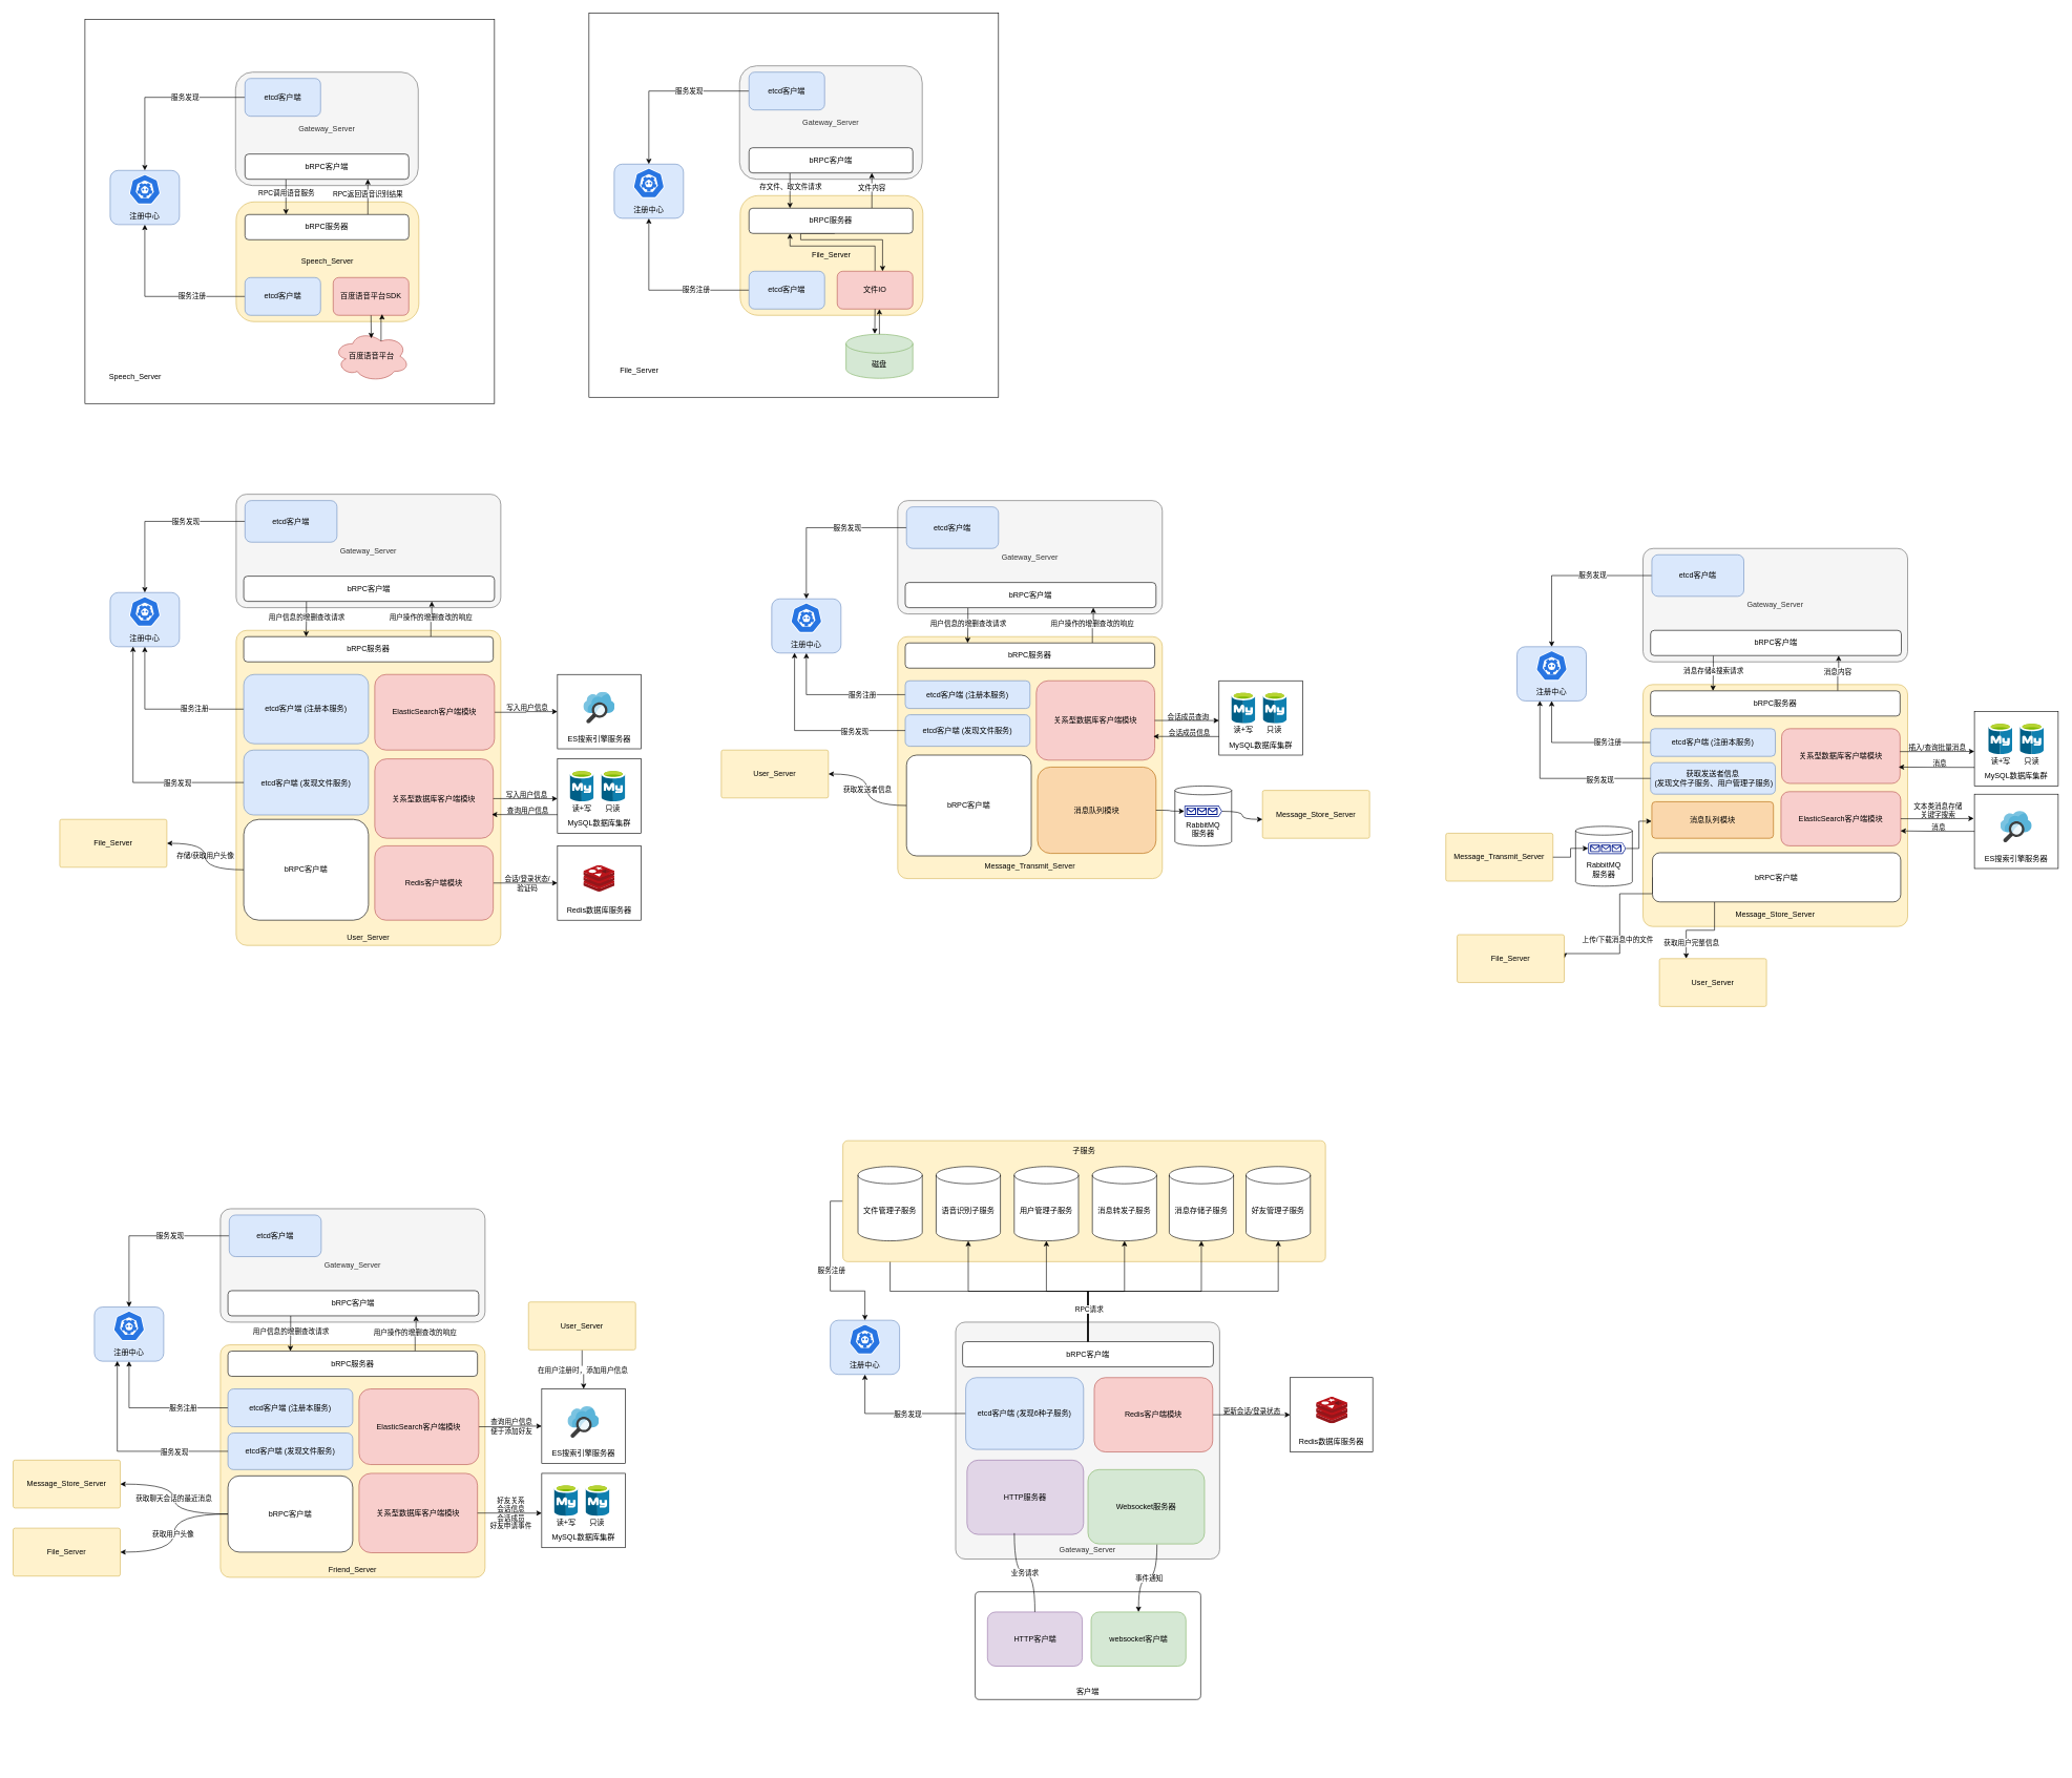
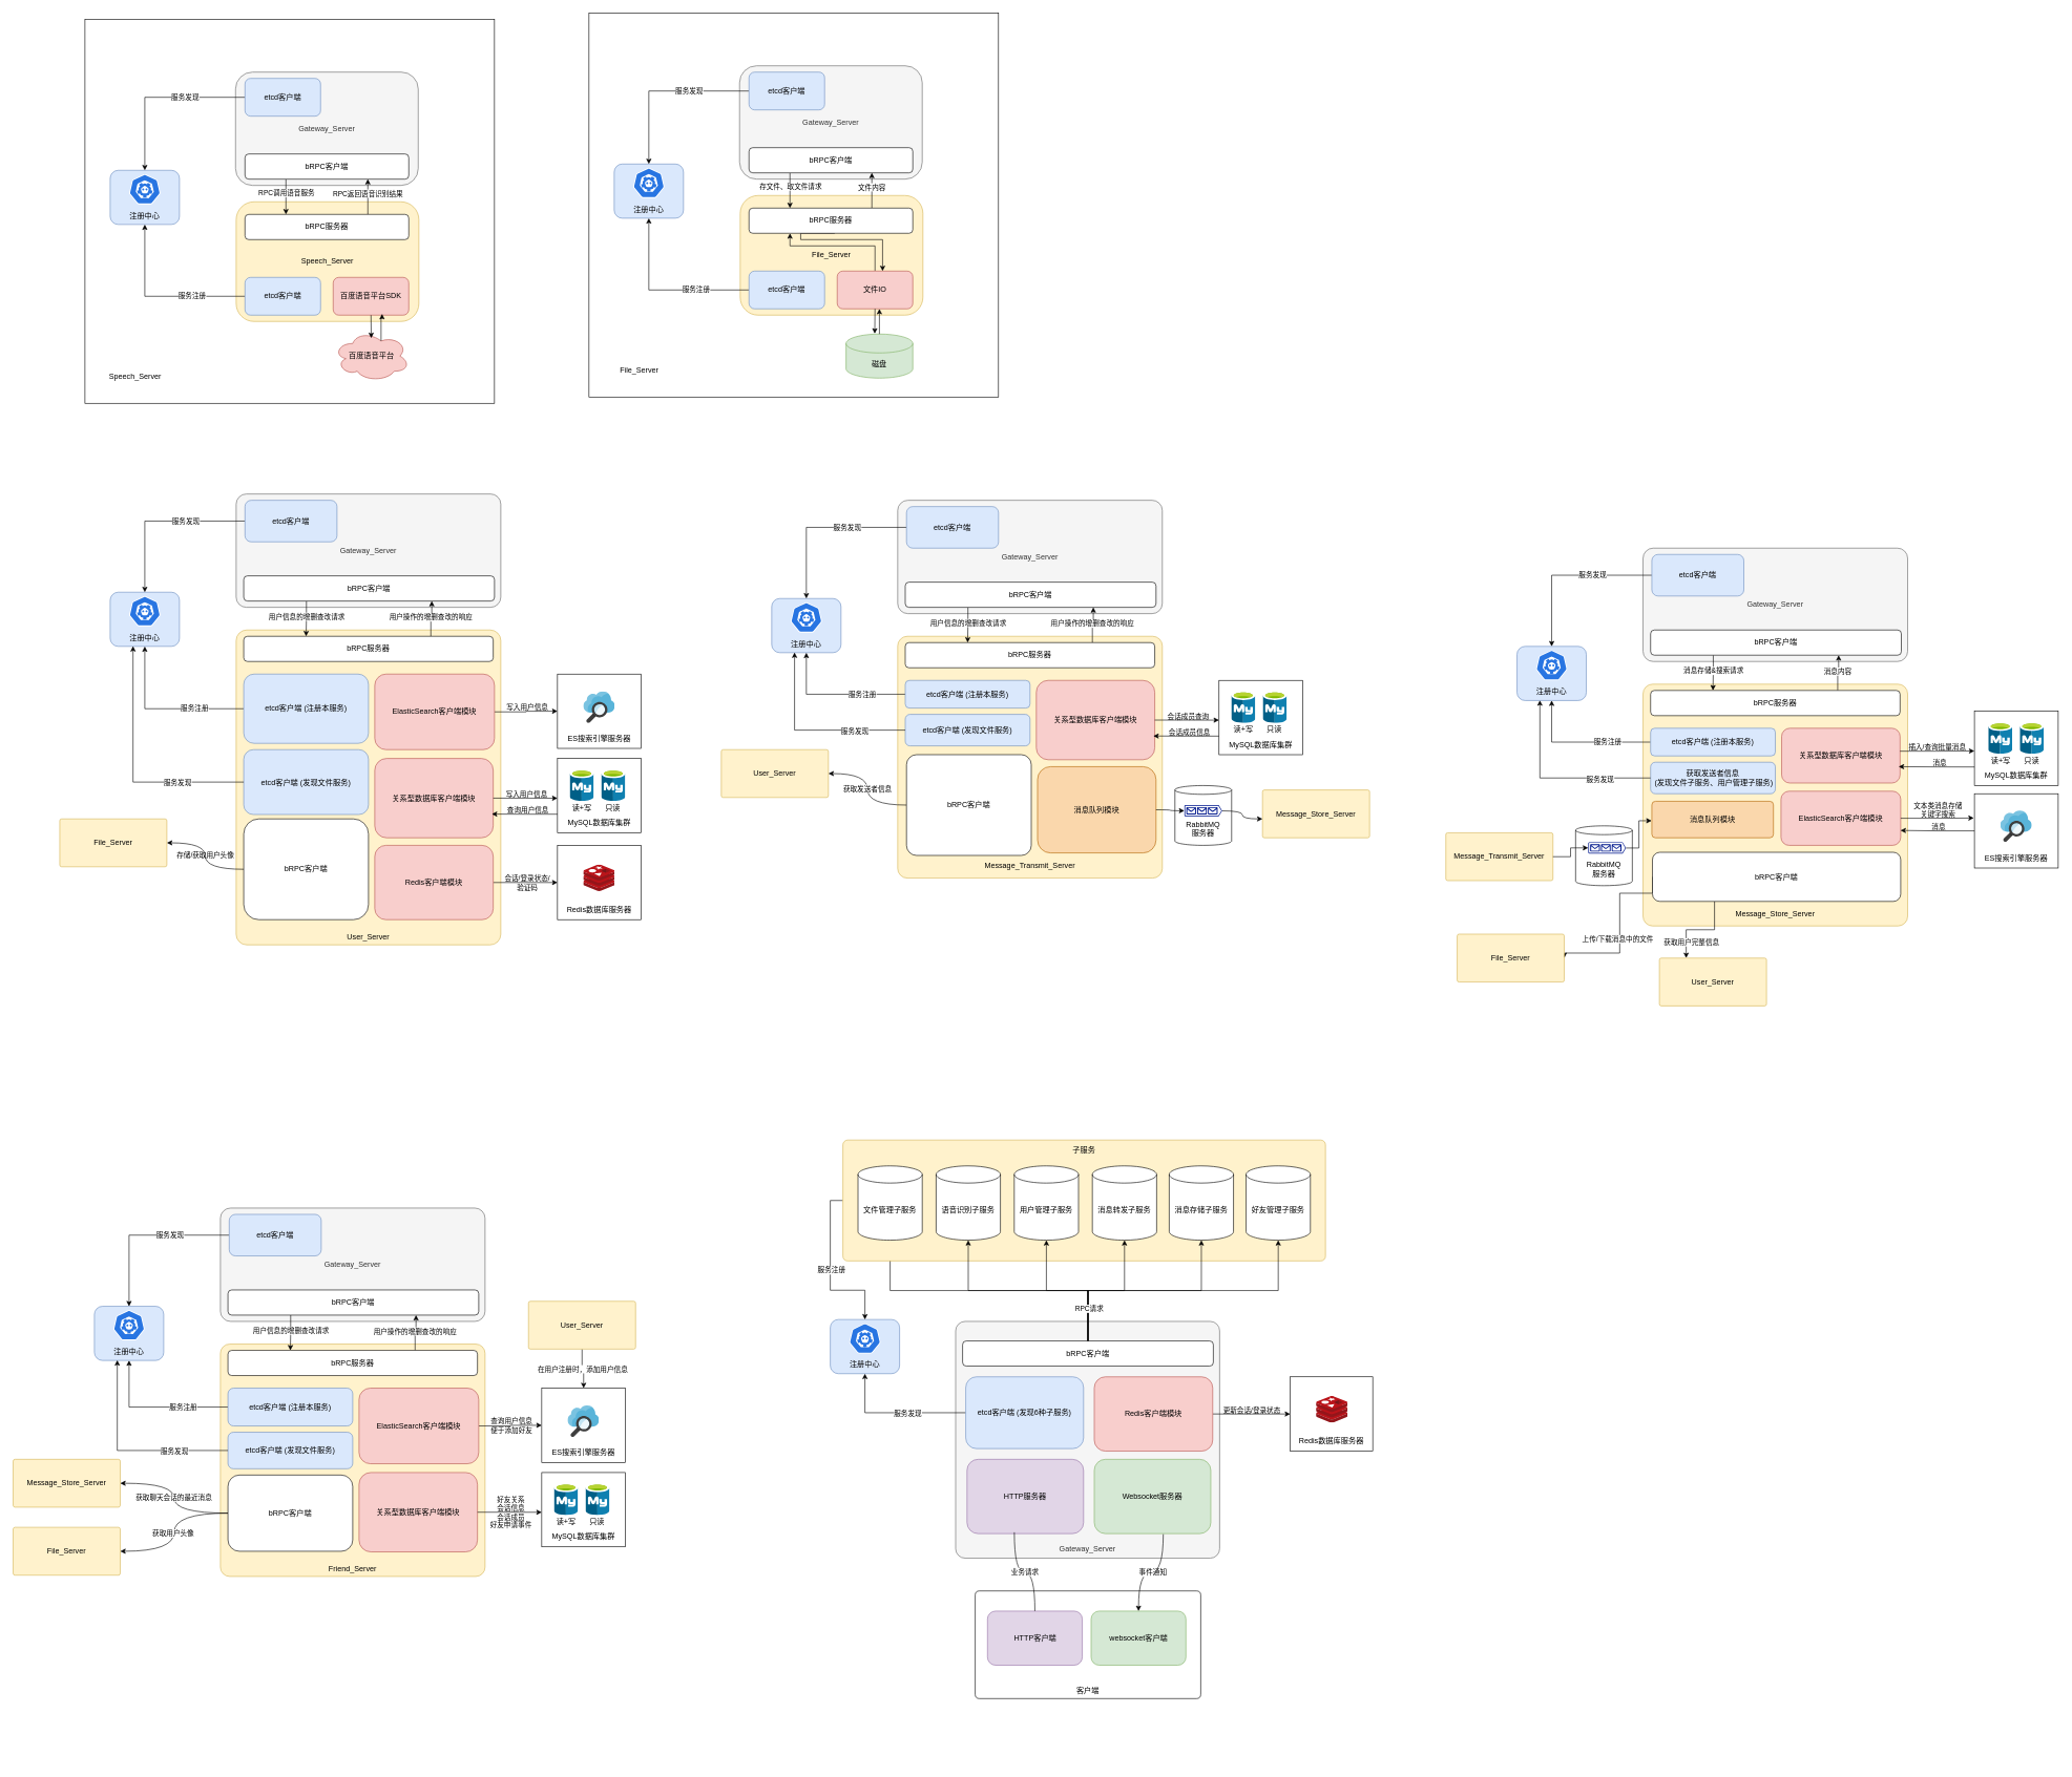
- <mxCell id="233" value="Websocket服务器" style="rounded=1;whiteSpace=wrap;html=1;fillColor=#d5e8d4;strokeColor=#82b366;" parent="1" vertex="1"><mxGeometry x="1726" y="2332" width="185" height="118" as="geometry" /></mxCell>
+ <mxCell id="233" value="Websocket服务器" style="rounded=1;whiteSpace=wrap;html=1;fillColor=#d5e8d4;strokeColor=#82b366;" parent="1" vertex="1"><mxGeometry x="1736" y="2317" width="185" height="118" as="geometry" /></mxCell>
